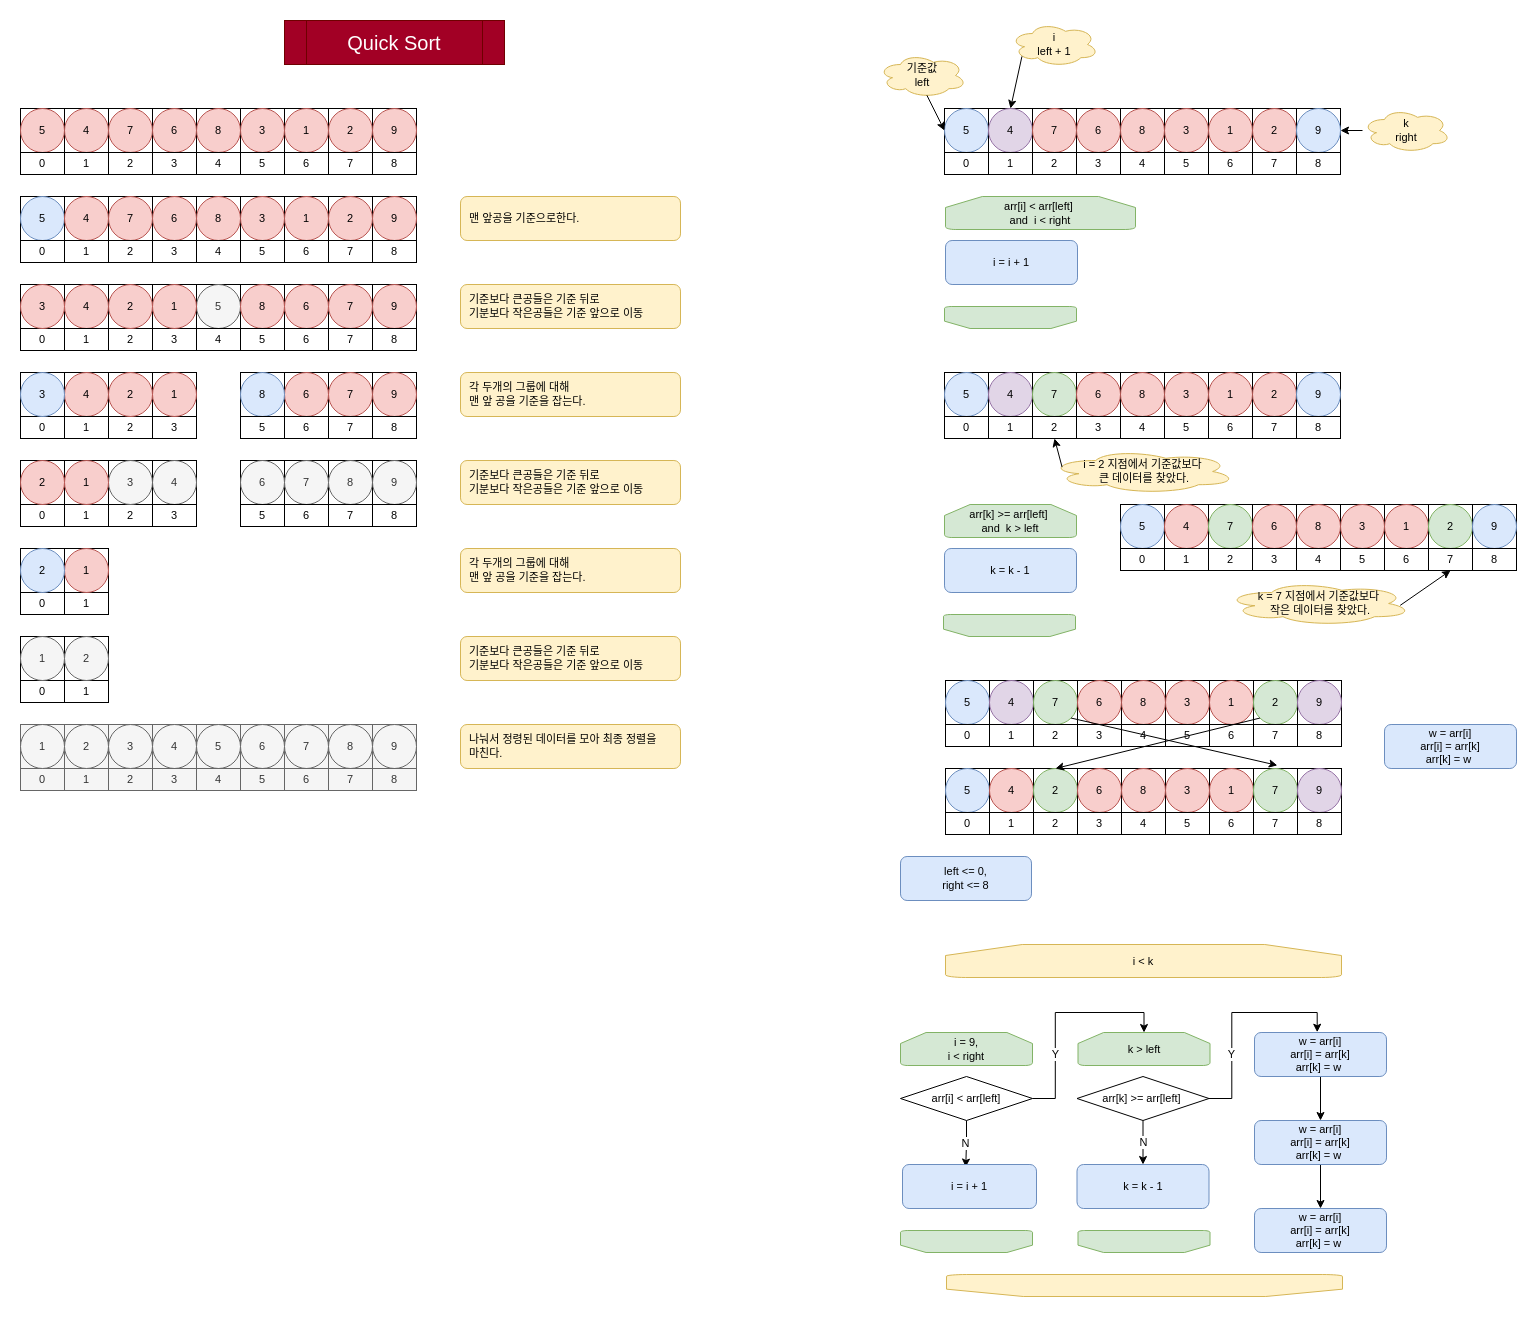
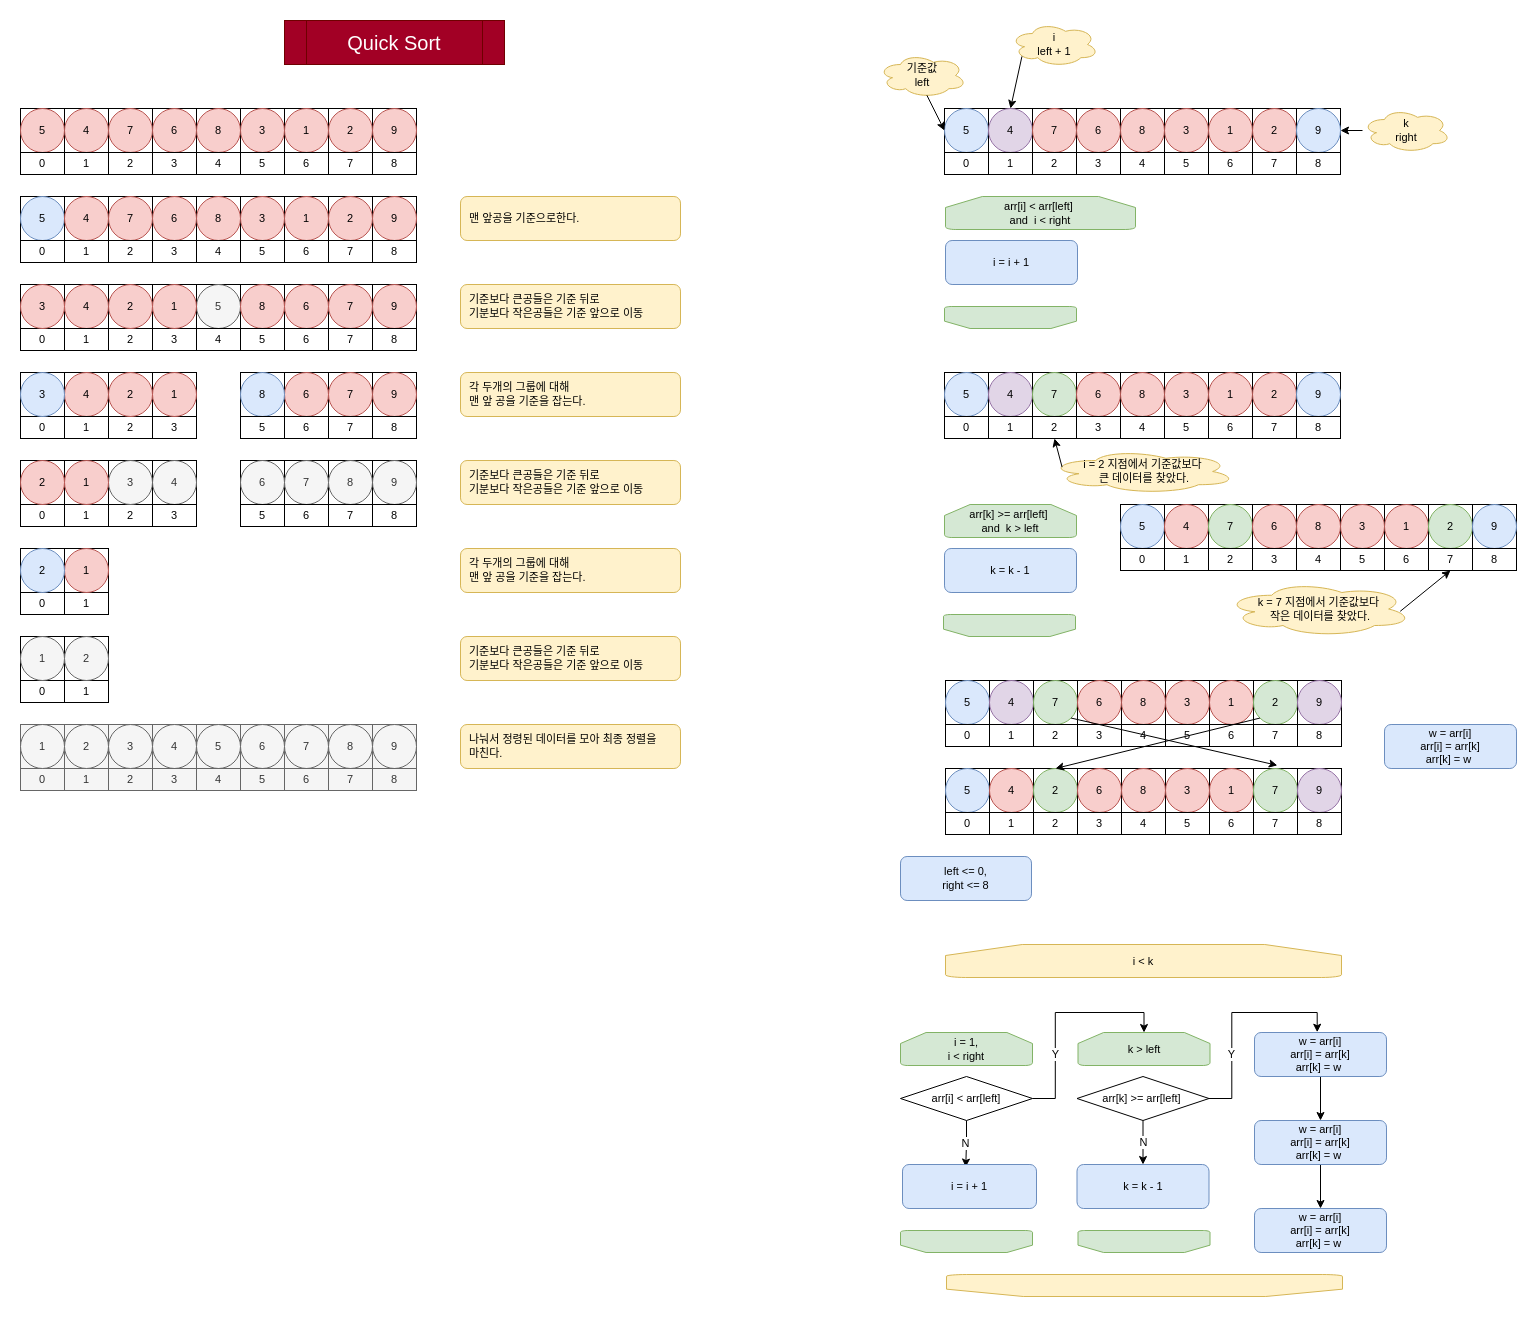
- <mxCell id="273" value="k = 7 지점에서 기준값보다&lt;br&gt;&amp;nbsp;작은 데이터를 찾았다." style="ellipse;shape=cloud;whiteSpace=wrap;html=1;fontSize=11;fillColor=#fff2cc;strokeColor=#d6b656;" parent="1" vertex="1"><mxGeometry x="1224.5" y="581" width="187" height="44" as="geometry" /></mxCell>
+ <mxCell id="273" value="k = 7 지점에서 기준값보다&lt;br&gt;&amp;nbsp;작은 데이터를 찾았다." style="ellipse;shape=cloud;whiteSpace=wrap;html=1;fontSize=11;fillColor=#fff2cc;strokeColor=#d6b656;" parent="1" vertex="1"><mxGeometry x="1224.5" y="581" width="187" height="55" as="geometry" /></mxCell>
- <mxCell id="333" value="i = 9,&lt;br&gt;i &amp;lt; right" style="strokeWidth=1;html=1;shape=mxgraph.flowchart.loop_limit;whiteSpace=wrap;fontSize=11;fillColor=#d5e8d4;strokeColor=#82b366;" parent="1" vertex="1"><mxGeometry x="900" y="1032" width="132" height="33" as="geometry" /></mxCell>
+ <mxCell id="333" value="i = 1,&lt;br&gt;i &amp;lt; right" style="strokeWidth=1;html=1;shape=mxgraph.flowchart.loop_limit;whiteSpace=wrap;fontSize=11;fillColor=#d5e8d4;strokeColor=#82b366;" parent="1" vertex="1"><mxGeometry x="900" y="1032" width="132" height="33" as="geometry" /></mxCell>
